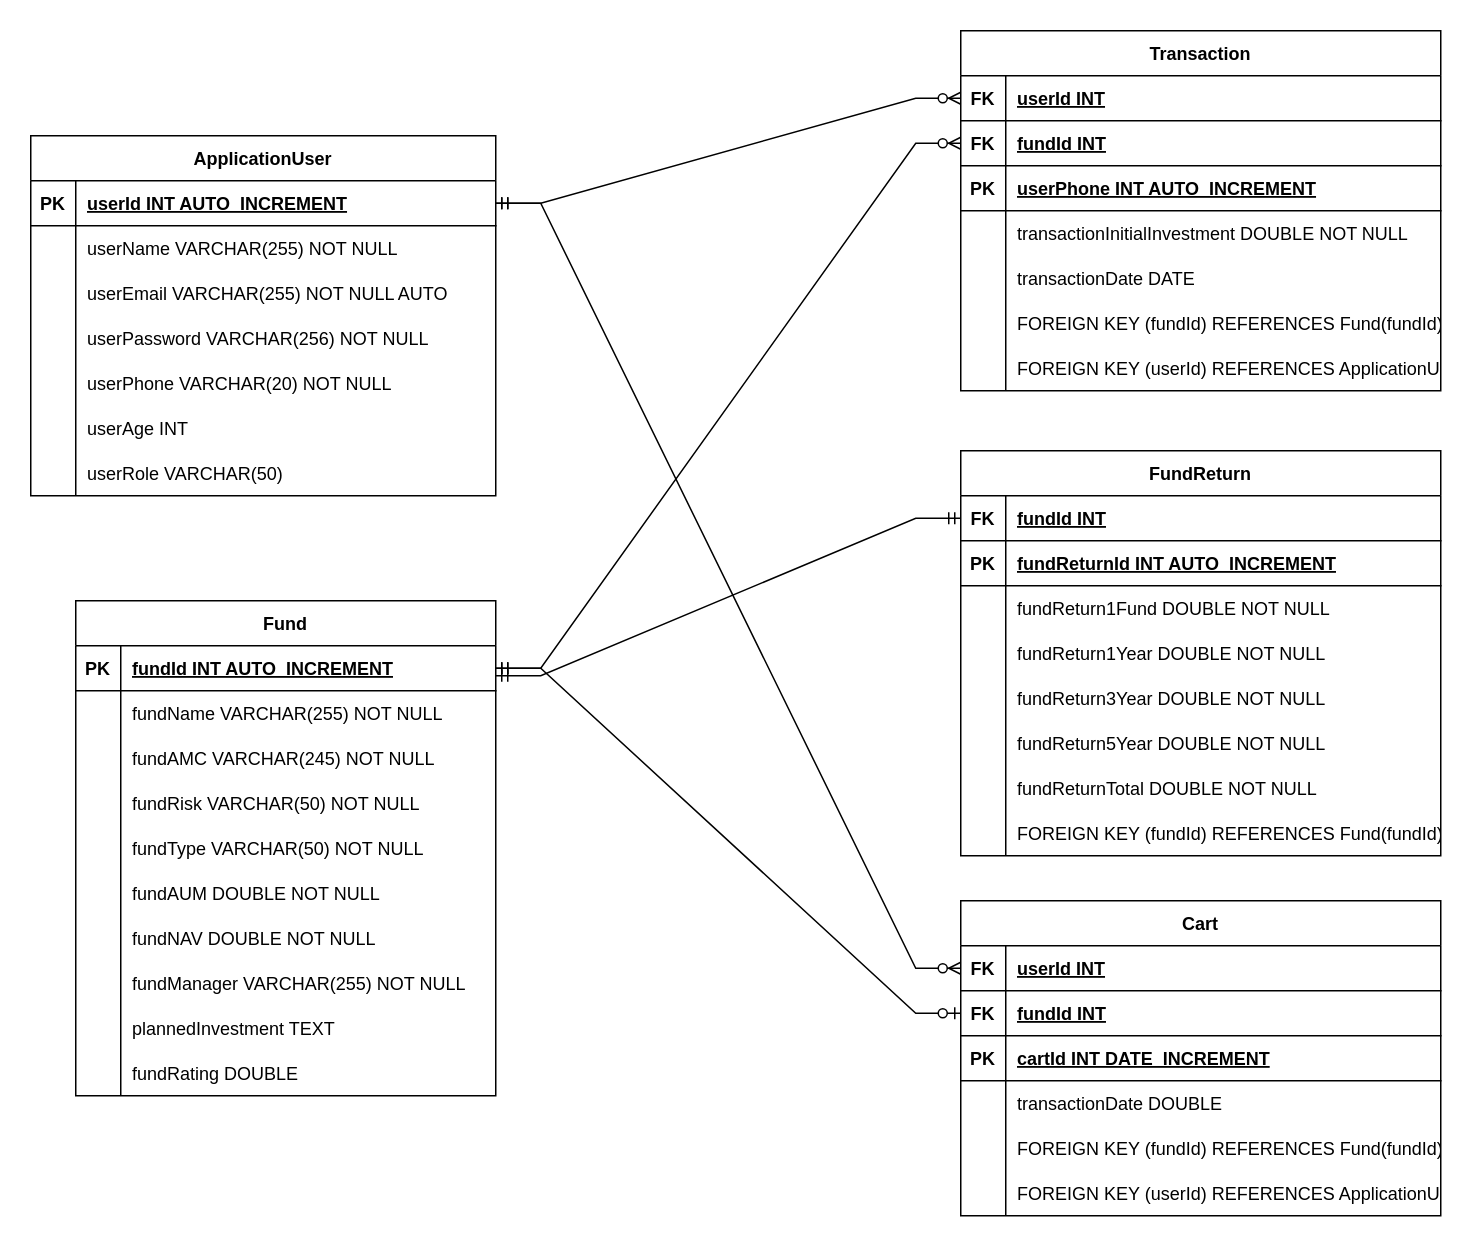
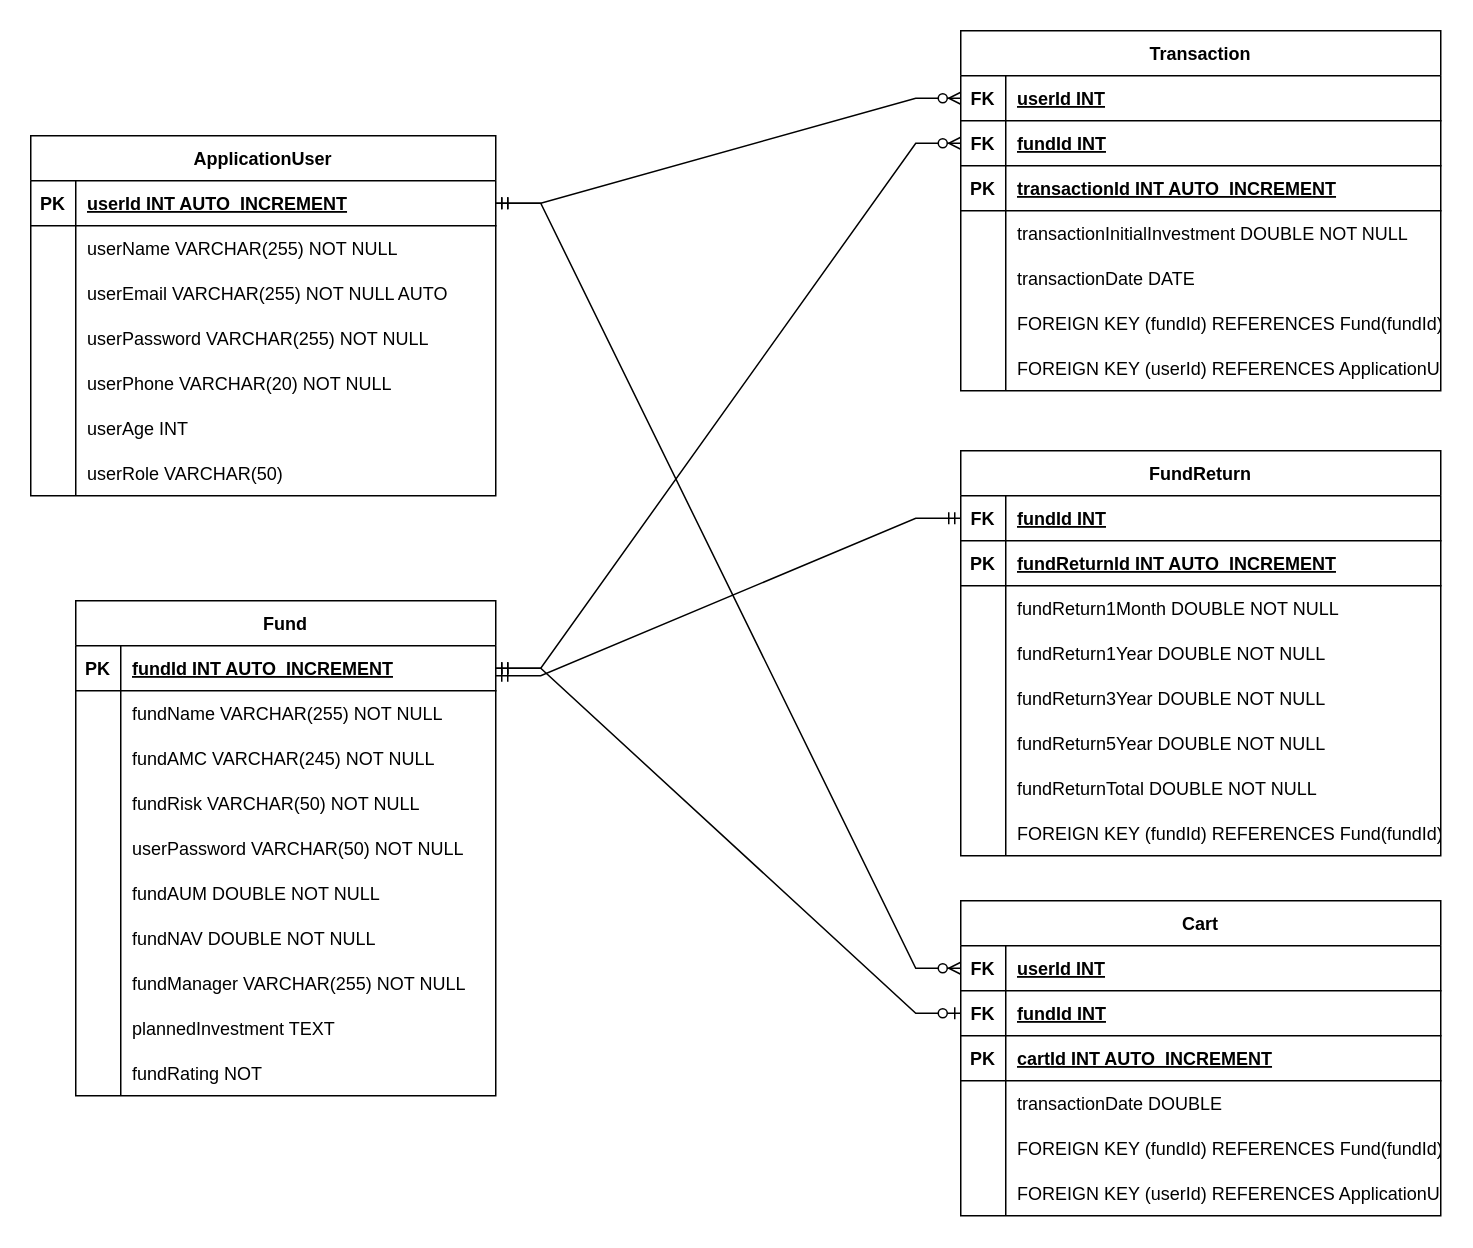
- <mxCell id="89" value="userPhone INT AUTO_INCREMENT " style="shape=partialRectangle;overflow=hidden;connectable=0;fillColor=none;align=left;strokeColor=inherit;top=0;left=0;bottom=0;right=0;spacingLeft=6;fontStyle=5;" parent="87" vertex="1"><mxGeometry x="30" width="290" height="30" as="geometry"><mxRectangle width="290" height="30" as="alternateBounds" /></mxGeometry></mxCell>
+ <mxCell id="89" value="transactionId INT AUTO_INCREMENT " style="shape=partialRectangle;overflow=hidden;connectable=0;fillColor=none;align=left;strokeColor=inherit;top=0;left=0;bottom=0;right=0;spacingLeft=6;fontStyle=5;" parent="87" vertex="1"><mxGeometry x="30" width="290" height="30" as="geometry"><mxRectangle width="290" height="30" as="alternateBounds" /></mxGeometry></mxCell>
- <mxCell id="14" value="userPassword VARCHAR(256) NOT NULL" style="shape=partialRectangle;overflow=hidden;connectable=0;fillColor=none;align=left;strokeColor=inherit;top=0;left=0;bottom=0;right=0;spacingLeft=6;" parent="12" vertex="1"><mxGeometry x="30" width="280" height="30" as="geometry"><mxRectangle width="280" height="30" as="alternateBounds" /></mxGeometry></mxCell>
+ <mxCell id="14" value="userPassword VARCHAR(255) NOT NULL" style="shape=partialRectangle;overflow=hidden;connectable=0;fillColor=none;align=left;strokeColor=inherit;top=0;left=0;bottom=0;right=0;spacingLeft=6;" parent="12" vertex="1"><mxGeometry x="30" width="280" height="30" as="geometry"><mxRectangle width="280" height="30" as="alternateBounds" /></mxGeometry></mxCell>
- <mxCell id="64" value="fundReturn1Fund DOUBLE NOT NULL" style="shape=partialRectangle;overflow=hidden;connectable=0;fillColor=none;align=left;strokeColor=inherit;top=0;left=0;bottom=0;right=0;spacingLeft=6;" parent="62" vertex="1"><mxGeometry x="30" width="290" height="30" as="geometry"><mxRectangle width="290" height="30" as="alternateBounds" /></mxGeometry></mxCell>
+ <mxCell id="64" value="fundReturn1Month DOUBLE NOT NULL" style="shape=partialRectangle;overflow=hidden;connectable=0;fillColor=none;align=left;strokeColor=inherit;top=0;left=0;bottom=0;right=0;spacingLeft=6;" parent="62" vertex="1"><mxGeometry x="30" width="290" height="30" as="geometry"><mxRectangle width="290" height="30" as="alternateBounds" /></mxGeometry></mxCell>
- <mxCell id="39" value="fundType VARCHAR(50) NOT NULL" style="shape=partialRectangle;overflow=hidden;connectable=0;fillColor=none;align=left;strokeColor=inherit;top=0;left=0;bottom=0;right=0;spacingLeft=6;" parent="37" vertex="1"><mxGeometry x="30" width="250" height="30" as="geometry"><mxRectangle width="250" height="30" as="alternateBounds" /></mxGeometry></mxCell>
+ <mxCell id="39" value="userPassword VARCHAR(50) NOT NULL" style="shape=partialRectangle;overflow=hidden;connectable=0;fillColor=none;align=left;strokeColor=inherit;top=0;left=0;bottom=0;right=0;spacingLeft=6;" parent="37" vertex="1"><mxGeometry x="30" width="250" height="30" as="geometry"><mxRectangle width="250" height="30" as="alternateBounds" /></mxGeometry></mxCell>
- <mxCell id="111" value="cartId INT DATE_INCREMENT " style="shape=partialRectangle;overflow=hidden;connectable=0;fillColor=none;align=left;strokeColor=inherit;top=0;left=0;bottom=0;right=0;spacingLeft=6;fontStyle=5;" parent="109" vertex="1"><mxGeometry x="30" width="290" height="30" as="geometry"><mxRectangle width="290" height="30" as="alternateBounds" /></mxGeometry></mxCell>
+ <mxCell id="111" value="cartId INT AUTO_INCREMENT " style="shape=partialRectangle;overflow=hidden;connectable=0;fillColor=none;align=left;strokeColor=inherit;top=0;left=0;bottom=0;right=0;spacingLeft=6;fontStyle=5;" parent="109" vertex="1"><mxGeometry x="30" width="290" height="30" as="geometry"><mxRectangle width="290" height="30" as="alternateBounds" /></mxGeometry></mxCell>
- <mxCell id="54" value="fundRating DOUBLE" style="shape=partialRectangle;overflow=hidden;connectable=0;fillColor=none;align=left;strokeColor=inherit;top=0;left=0;bottom=0;right=0;spacingLeft=6;" parent="52" vertex="1"><mxGeometry x="30" width="250" height="30" as="geometry"><mxRectangle width="250" height="30" as="alternateBounds" /></mxGeometry></mxCell>
+ <mxCell id="54" value="fundRating NOT" style="shape=partialRectangle;overflow=hidden;connectable=0;fillColor=none;align=left;strokeColor=inherit;top=0;left=0;bottom=0;right=0;spacingLeft=6;" parent="52" vertex="1"><mxGeometry x="30" width="250" height="30" as="geometry"><mxRectangle width="250" height="30" as="alternateBounds" /></mxGeometry></mxCell>
